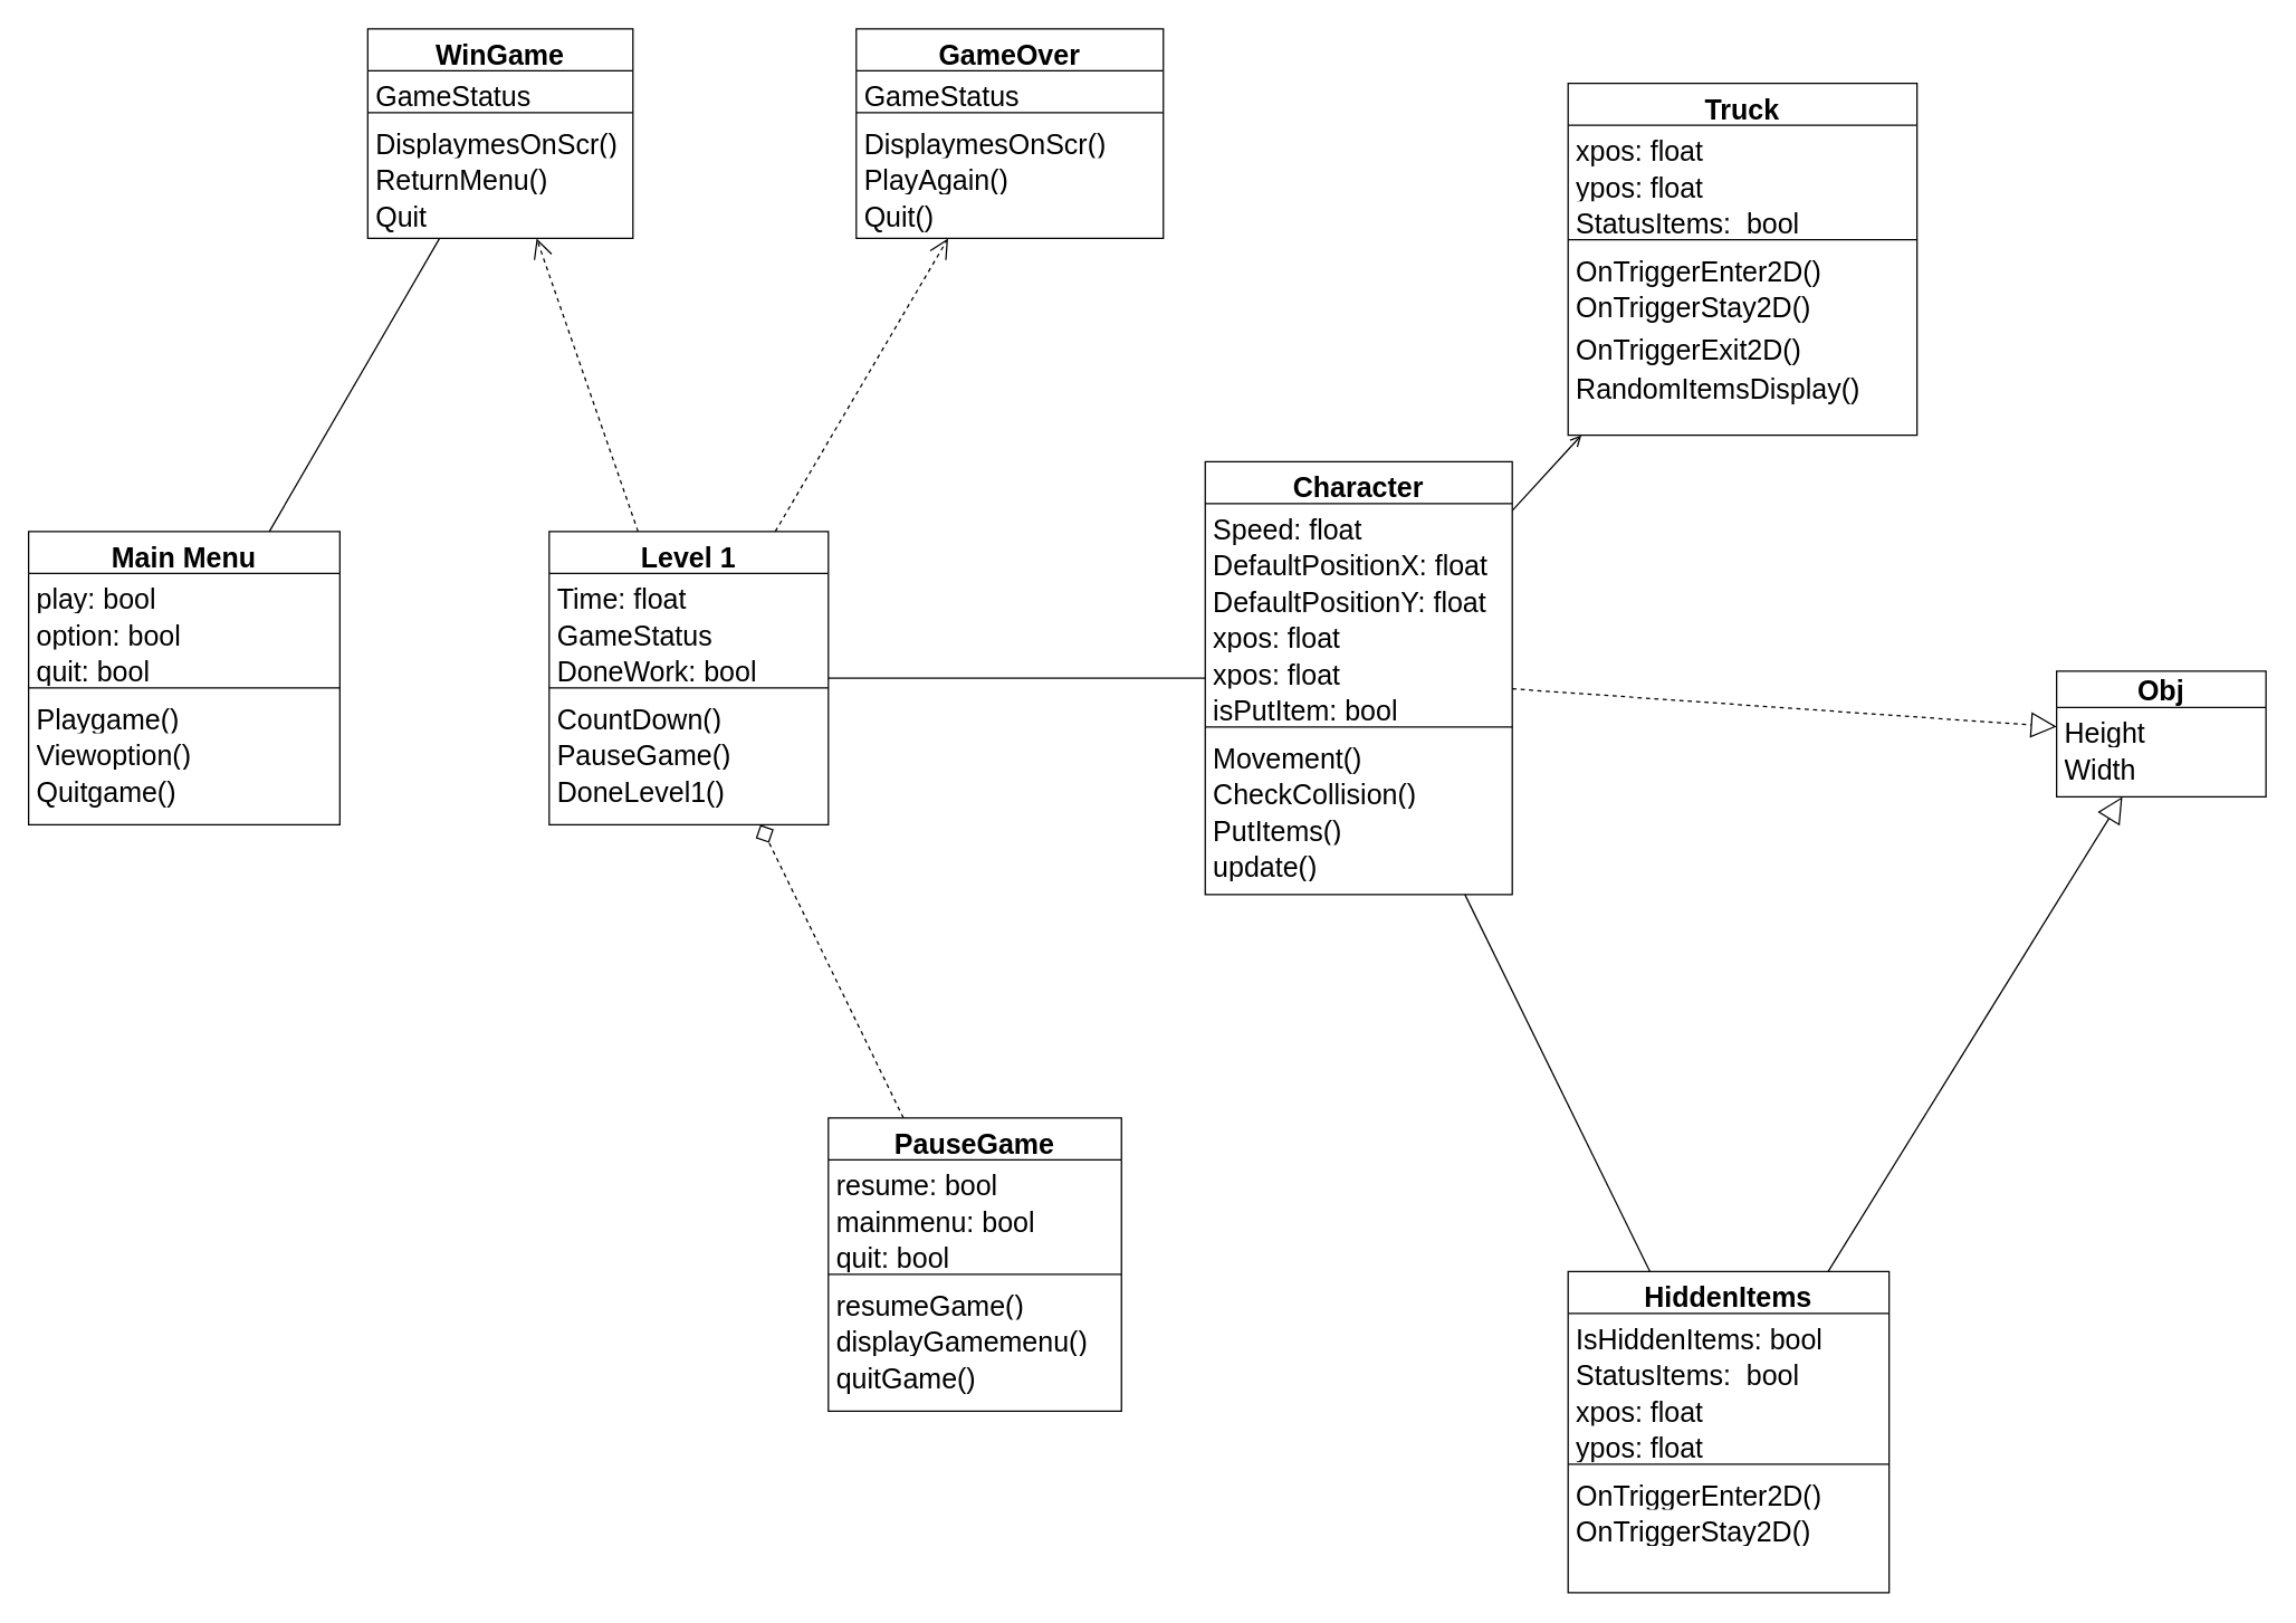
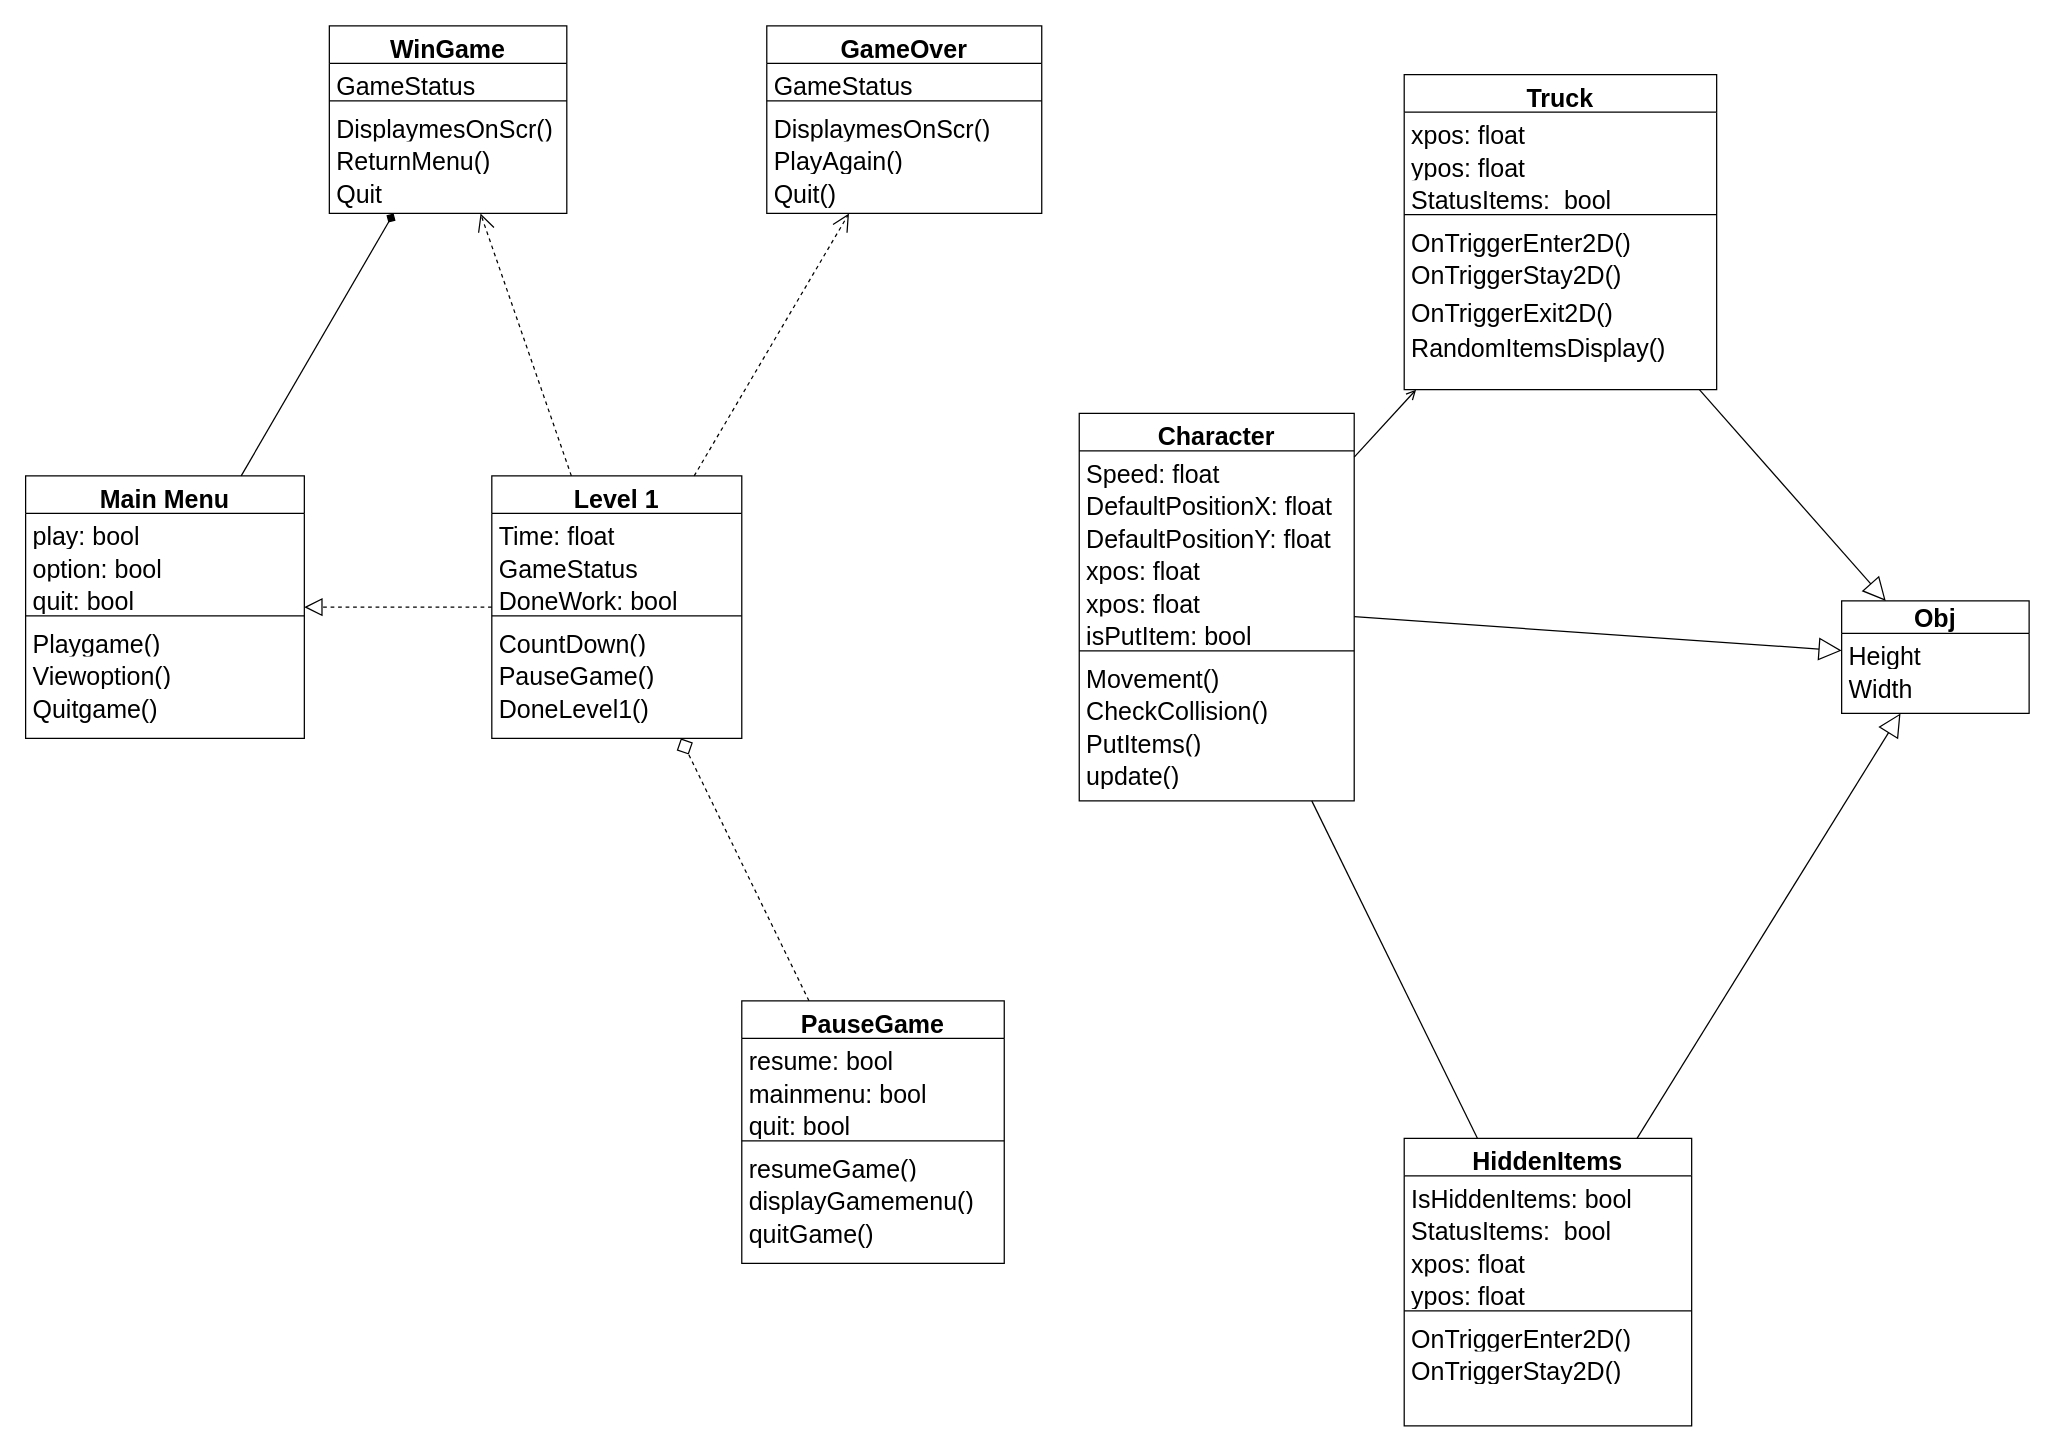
- <mxCell id="80" value="" style="endArrow=none;html=1;rounded=0;" edge="1" parent="1" source="31" target="55"><mxGeometry width="50" height="50" relative="1" as="geometry"><mxPoint x="1103" y="660" as="sourcePoint" /><mxPoint x="1153" y="610" as="targetPoint" /></mxGeometry></mxCell>
+ <mxCell id="80" value="" style="endArrow=diamond;html=1;rounded=0;" edge="1" parent="1" source="31" target="55"><mxGeometry width="50" height="50" relative="1" as="geometry"><mxPoint x="1103" y="660" as="sourcePoint" /><mxPoint x="1153" y="610" as="targetPoint" /></mxGeometry></mxCell>
+ <mxCell id="73" value="" style="endArrow=block;endSize=16;endFill=0;html=1;rounded=0;" edge="1" parent="1" source="22" target="67"><mxGeometry width="160" relative="1" as="geometry"><mxPoint x="1033" y="620" as="sourcePoint" /><mxPoint x="1193" y="620" as="targetPoint" /></mxGeometry></mxCell>
+ <mxCell id="77" value="" style="endArrow=block;dashed=1;endFill=0;endSize=12;html=1;rounded=0;" edge="1" parent="1" source="39" target="31"><mxGeometry width="160" relative="1" as="geometry"><mxPoint x="1043" y="640" as="sourcePoint" /><mxPoint x="1203" y="640" as="targetPoint" /></mxGeometry></mxCell>
- <mxCell id="75" value="" style="endArrow=none;html=1;rounded=0;" edge="1" parent="1" source="2" target="39"><mxGeometry width="50" height="50" relative="1" as="geometry"><mxPoint x="1093" y="650" as="sourcePoint" /><mxPoint x="1143" y="600" as="targetPoint" /></mxGeometry></mxCell>
- <mxCell id="72" value="" style="endArrow=block;endSize=16;endFill=0;html=1;rounded=0;dashed=1;" edge="1" parent="1" source="2" target="67"><mxGeometry width="160" relative="1" as="geometry"><mxPoint x="1033" y="620" as="sourcePoint" /><mxPoint x="1193" y="620" as="targetPoint" /></mxGeometry></mxCell>
+ <mxCell id="72" value="" style="endArrow=block;endSize=16;endFill=0;html=1;rounded=0;" edge="1" parent="1" source="2" target="67"><mxGeometry width="160" relative="1" as="geometry"><mxPoint x="1033" y="620" as="sourcePoint" /><mxPoint x="1193" y="620" as="targetPoint" /></mxGeometry></mxCell>
